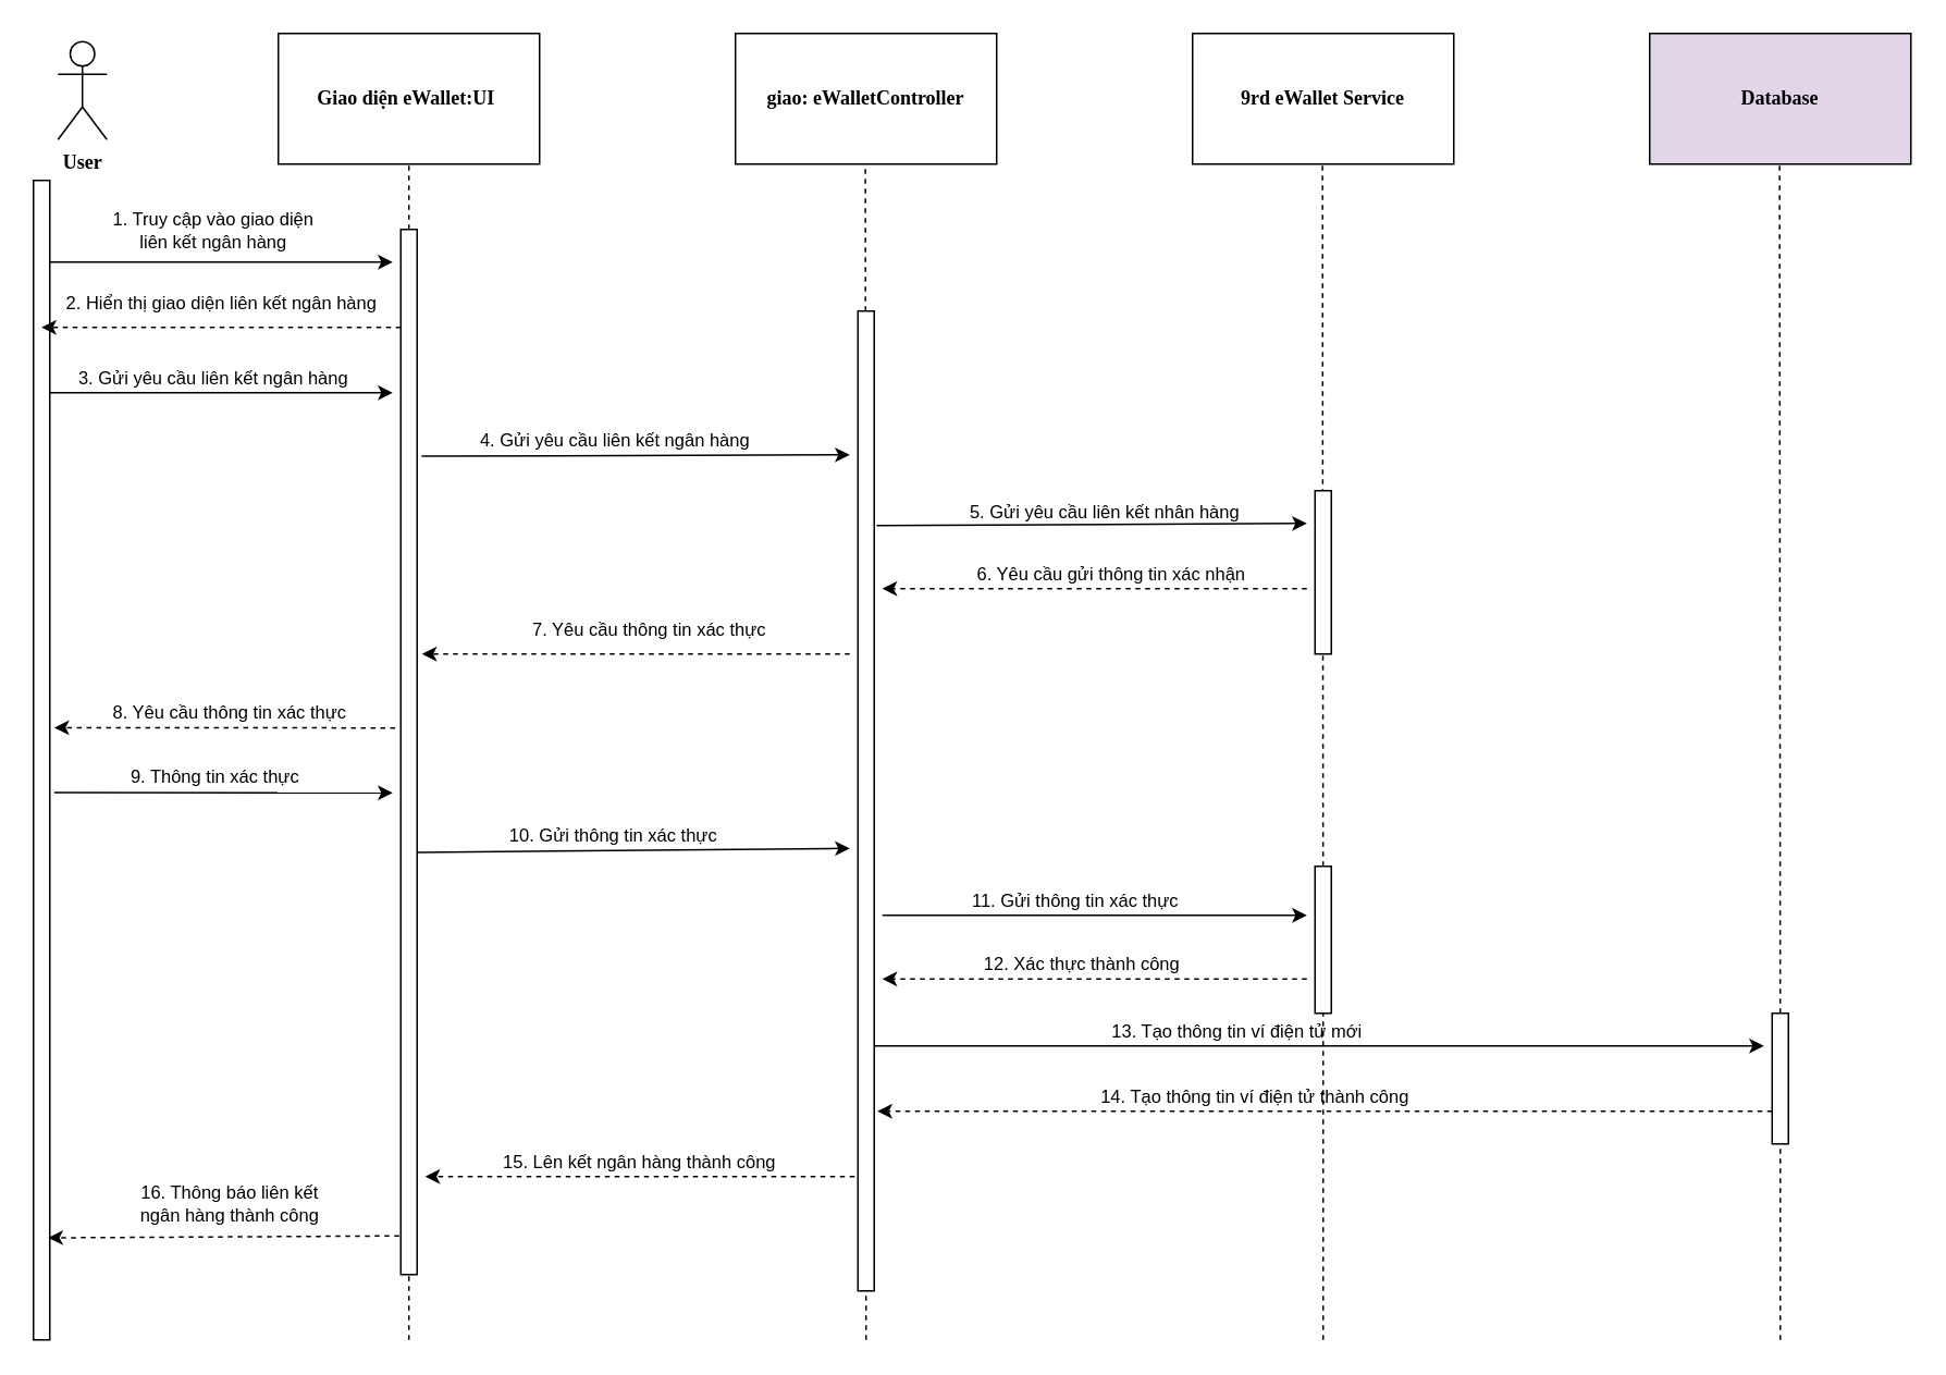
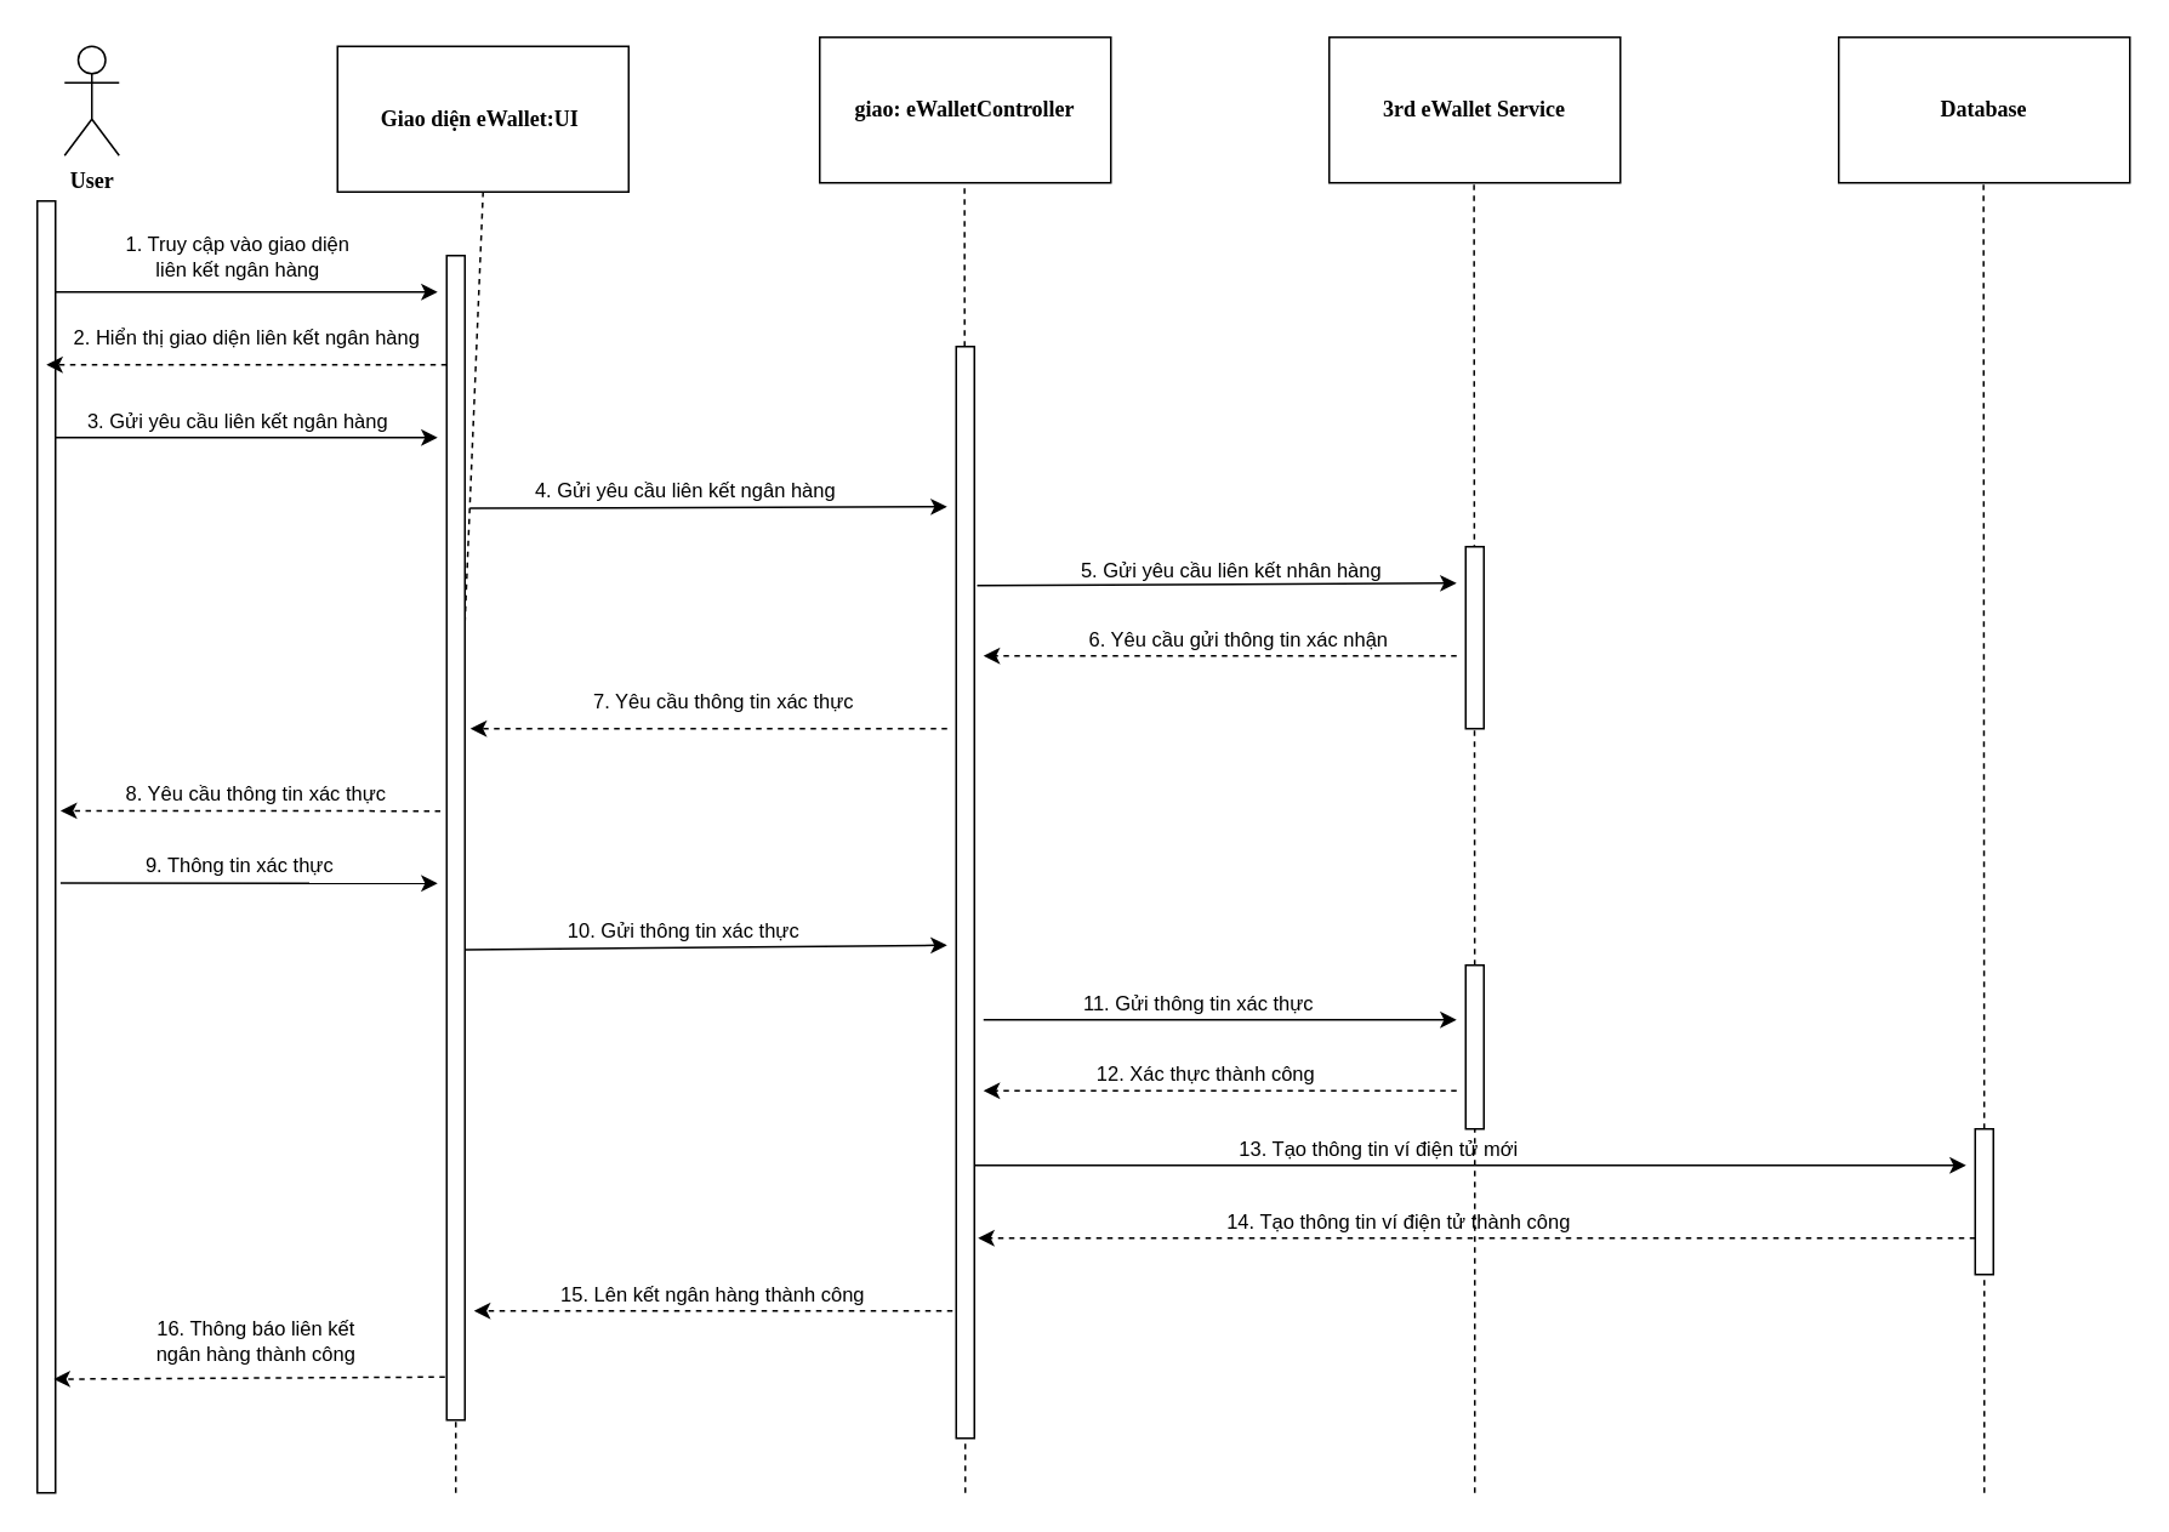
- <mxCell id="3" value="Giao diện eWallet:UI&amp;nbsp;" style="rounded=0;whiteSpace=wrap;html=1;fontFamily=Verdana;fontStyle=1" parent="1" vertex="1"><mxGeometry x="170" y="20" width="160" height="80" as="geometry" /></mxCell>
+ <mxCell id="3" value="Giao diện eWallet:UI&amp;nbsp;" style="rounded=0;whiteSpace=wrap;html=1;fontFamily=Verdana;fontStyle=1" parent="1" vertex="1"><mxGeometry x="185" y="25" width="160" height="80" as="geometry" /></mxCell>
- <mxCell id="6" value="9rd eWallet Service" style="rounded=0;whiteSpace=wrap;html=1;fontFamily=Verdana;fontStyle=1" parent="1" vertex="1"><mxGeometry x="730" y="20" width="160" height="80" as="geometry" /></mxCell>
+ <mxCell id="6" value="3rd eWallet Service" style="rounded=0;whiteSpace=wrap;html=1;fontFamily=Verdana;fontStyle=1" parent="1" vertex="1"><mxGeometry x="730" y="20" width="160" height="80" as="geometry" /></mxCell>
- <mxCell id="5" value="Database" style="rounded=0;whiteSpace=wrap;html=1;fontFamily=Verdana;fontStyle=1;fillColor=#e1d5e7;" parent="1" vertex="1"><mxGeometry x="1010" y="20" width="160" height="80" as="geometry" /></mxCell>
+ <mxCell id="5" value="Database" style="rounded=0;whiteSpace=wrap;html=1;fontFamily=Verdana;fontStyle=1" parent="1" vertex="1"><mxGeometry x="1010" y="20" width="160" height="80" as="geometry" /></mxCell>
